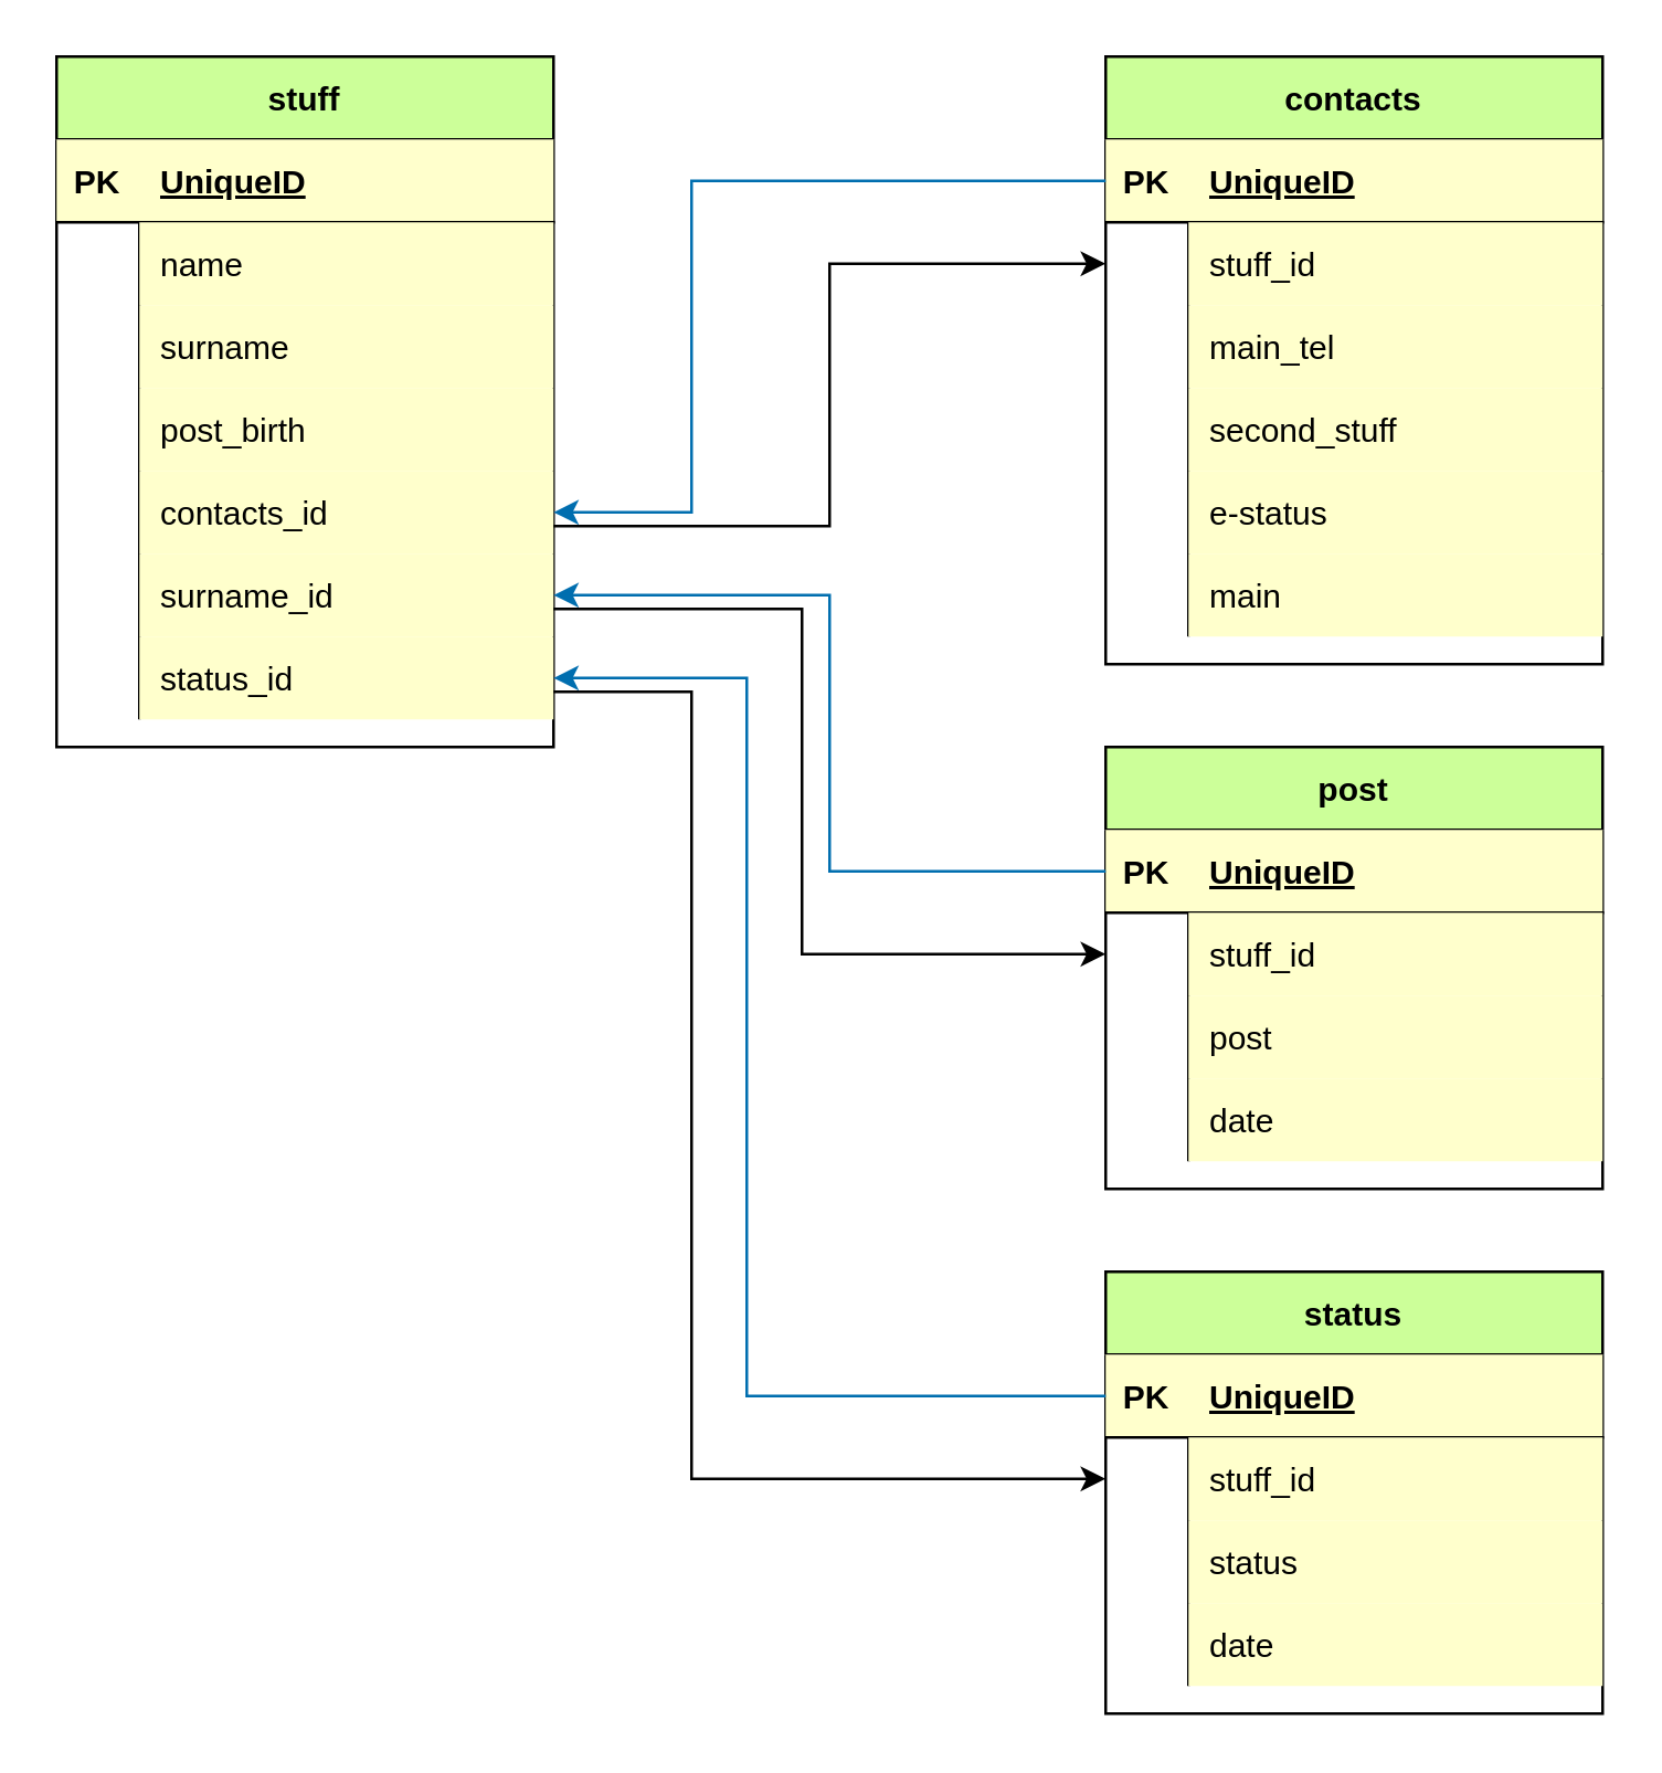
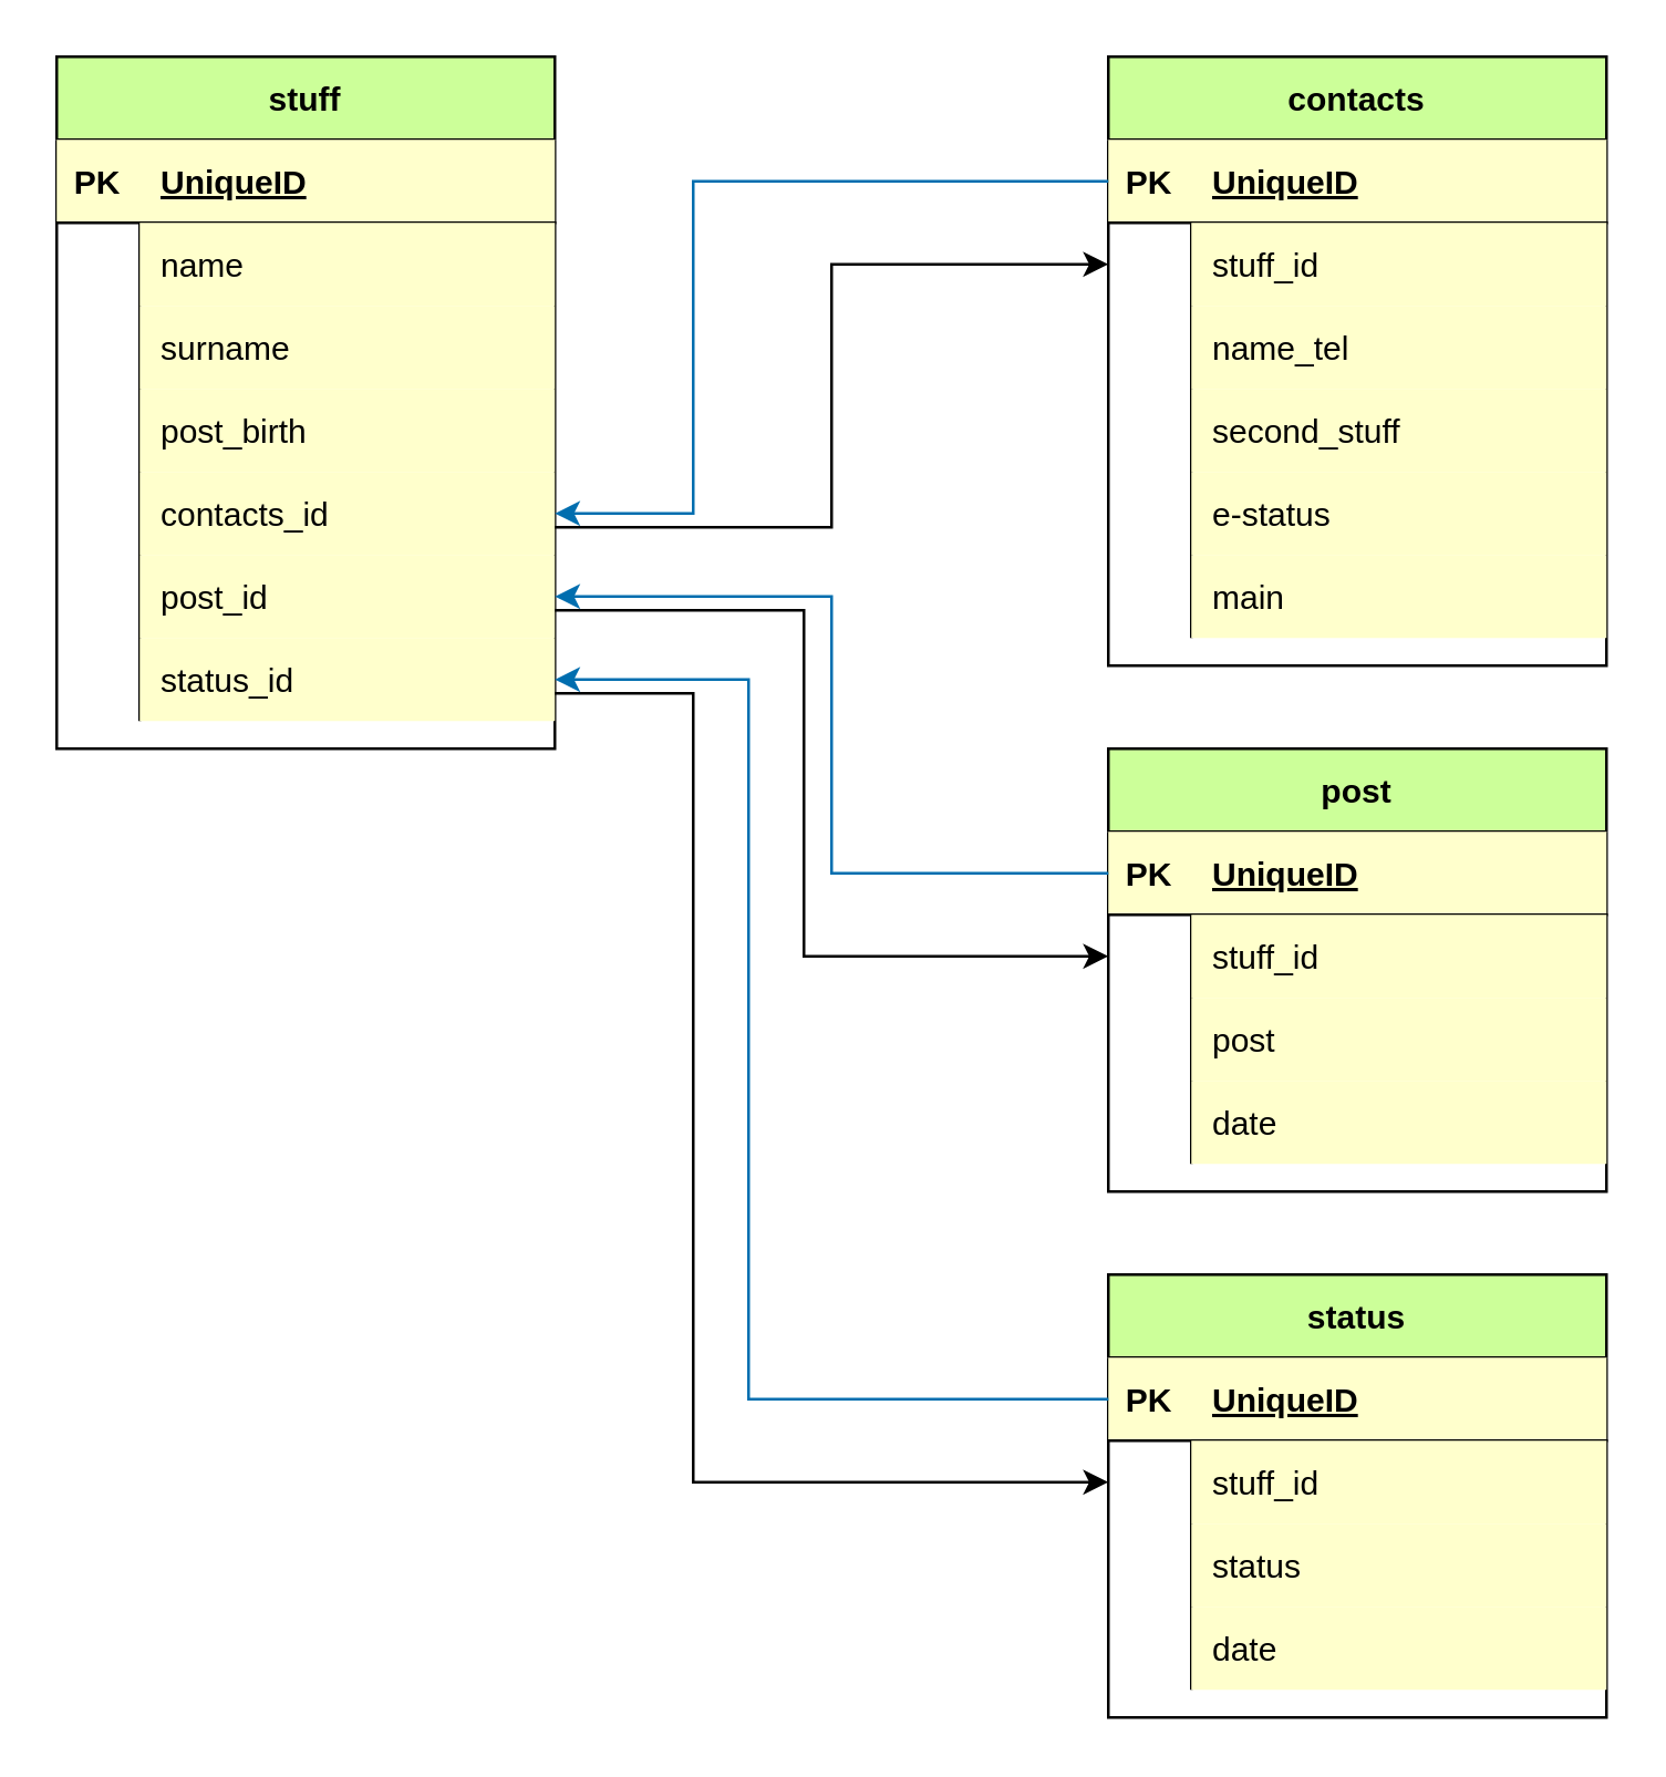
- <mxCell id="33" value="main_tel" style="shape=partialRectangle;connectable=0;fillColor=#FFFFCC;top=0;left=0;bottom=0;right=0;align=left;spacingLeft=6;overflow=hidden;" parent="31" vertex="1"><mxGeometry x="30" width="150" height="30" as="geometry"><mxRectangle width="150" height="30" as="alternateBounds" /></mxGeometry></mxCell>
+ <mxCell id="33" value="name_tel" style="shape=partialRectangle;connectable=0;fillColor=#FFFFCC;top=0;left=0;bottom=0;right=0;align=left;spacingLeft=6;overflow=hidden;" parent="31" vertex="1"><mxGeometry x="30" width="150" height="30" as="geometry"><mxRectangle width="150" height="30" as="alternateBounds" /></mxGeometry></mxCell>
- <mxCell id="20" value="surname_id" style="shape=partialRectangle;connectable=0;fillColor=#FFFFCC;top=0;left=0;bottom=0;right=0;align=left;spacingLeft=6;overflow=hidden;" parent="18" vertex="1"><mxGeometry x="30" width="150" height="30" as="geometry"><mxRectangle width="150" height="30" as="alternateBounds" /></mxGeometry></mxCell>
+ <mxCell id="20" value="post_id" style="shape=partialRectangle;connectable=0;fillColor=#FFFFCC;top=0;left=0;bottom=0;right=0;align=left;spacingLeft=6;overflow=hidden;" parent="18" vertex="1"><mxGeometry x="30" width="150" height="30" as="geometry"><mxRectangle width="150" height="30" as="alternateBounds" /></mxGeometry></mxCell>
